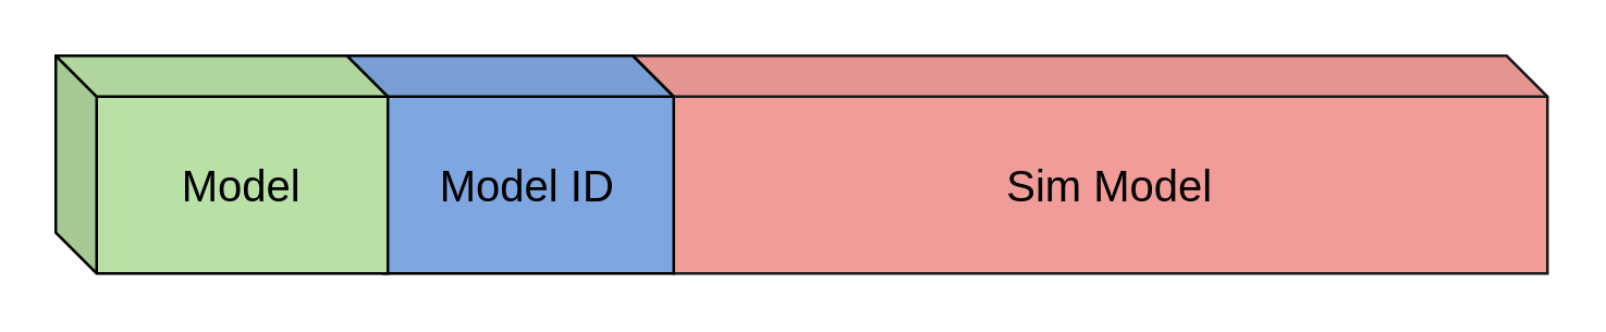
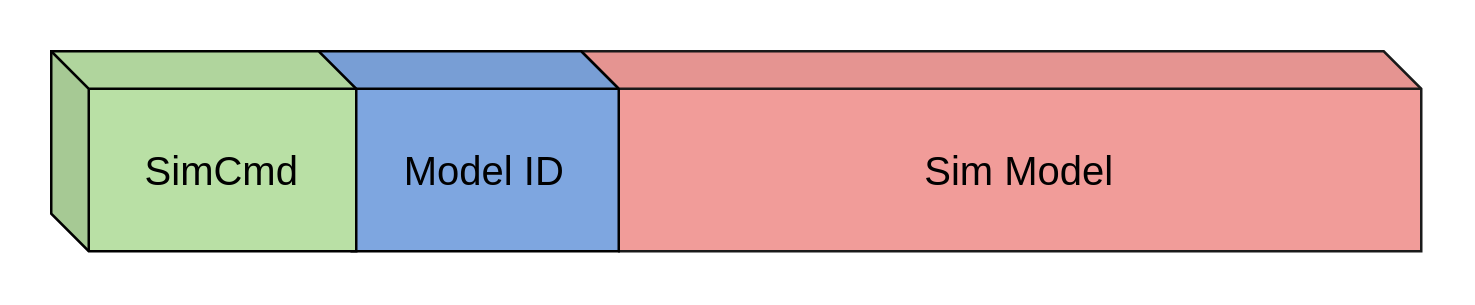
- <mxCell id="4" value="&lt;font style=&quot;font-size: 16px&quot;&gt;Model&lt;/font&gt;" style="shape=cube;whiteSpace=wrap;html=1;boundedLbl=1;backgroundOutline=1;darkOpacity=0.05;darkOpacity2=0.1;size=15;fillColor=#B9E0A5;" vertex="1" parent="1"><mxGeometry x="20" y="20" width="122" height="80" as="geometry" /></mxCell>
+ <mxCell id="4" value="&lt;font style=&quot;font-size: 16px&quot;&gt;SimCmd&lt;/font&gt;" style="shape=cube;whiteSpace=wrap;html=1;boundedLbl=1;backgroundOutline=1;darkOpacity=0.05;darkOpacity2=0.1;size=15;fillColor=#B9E0A5;" vertex="1" parent="1"><mxGeometry x="20" y="20" width="122" height="80" as="geometry" /></mxCell>
